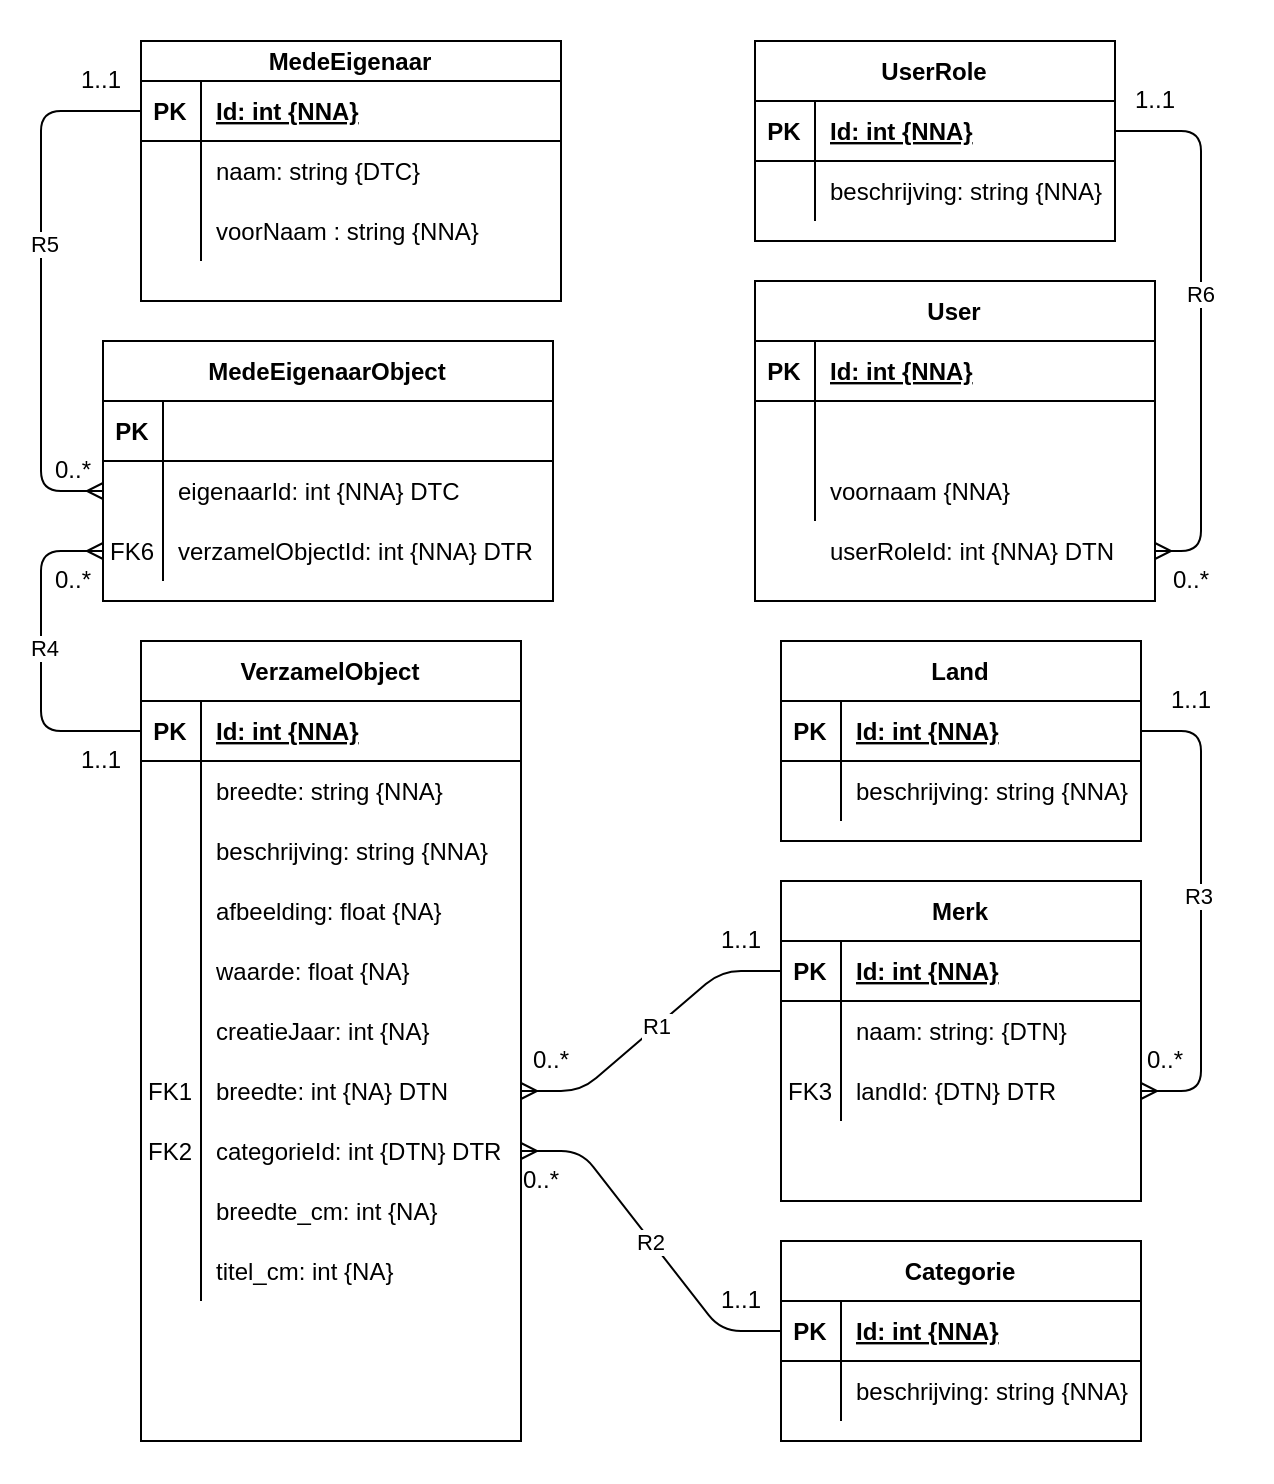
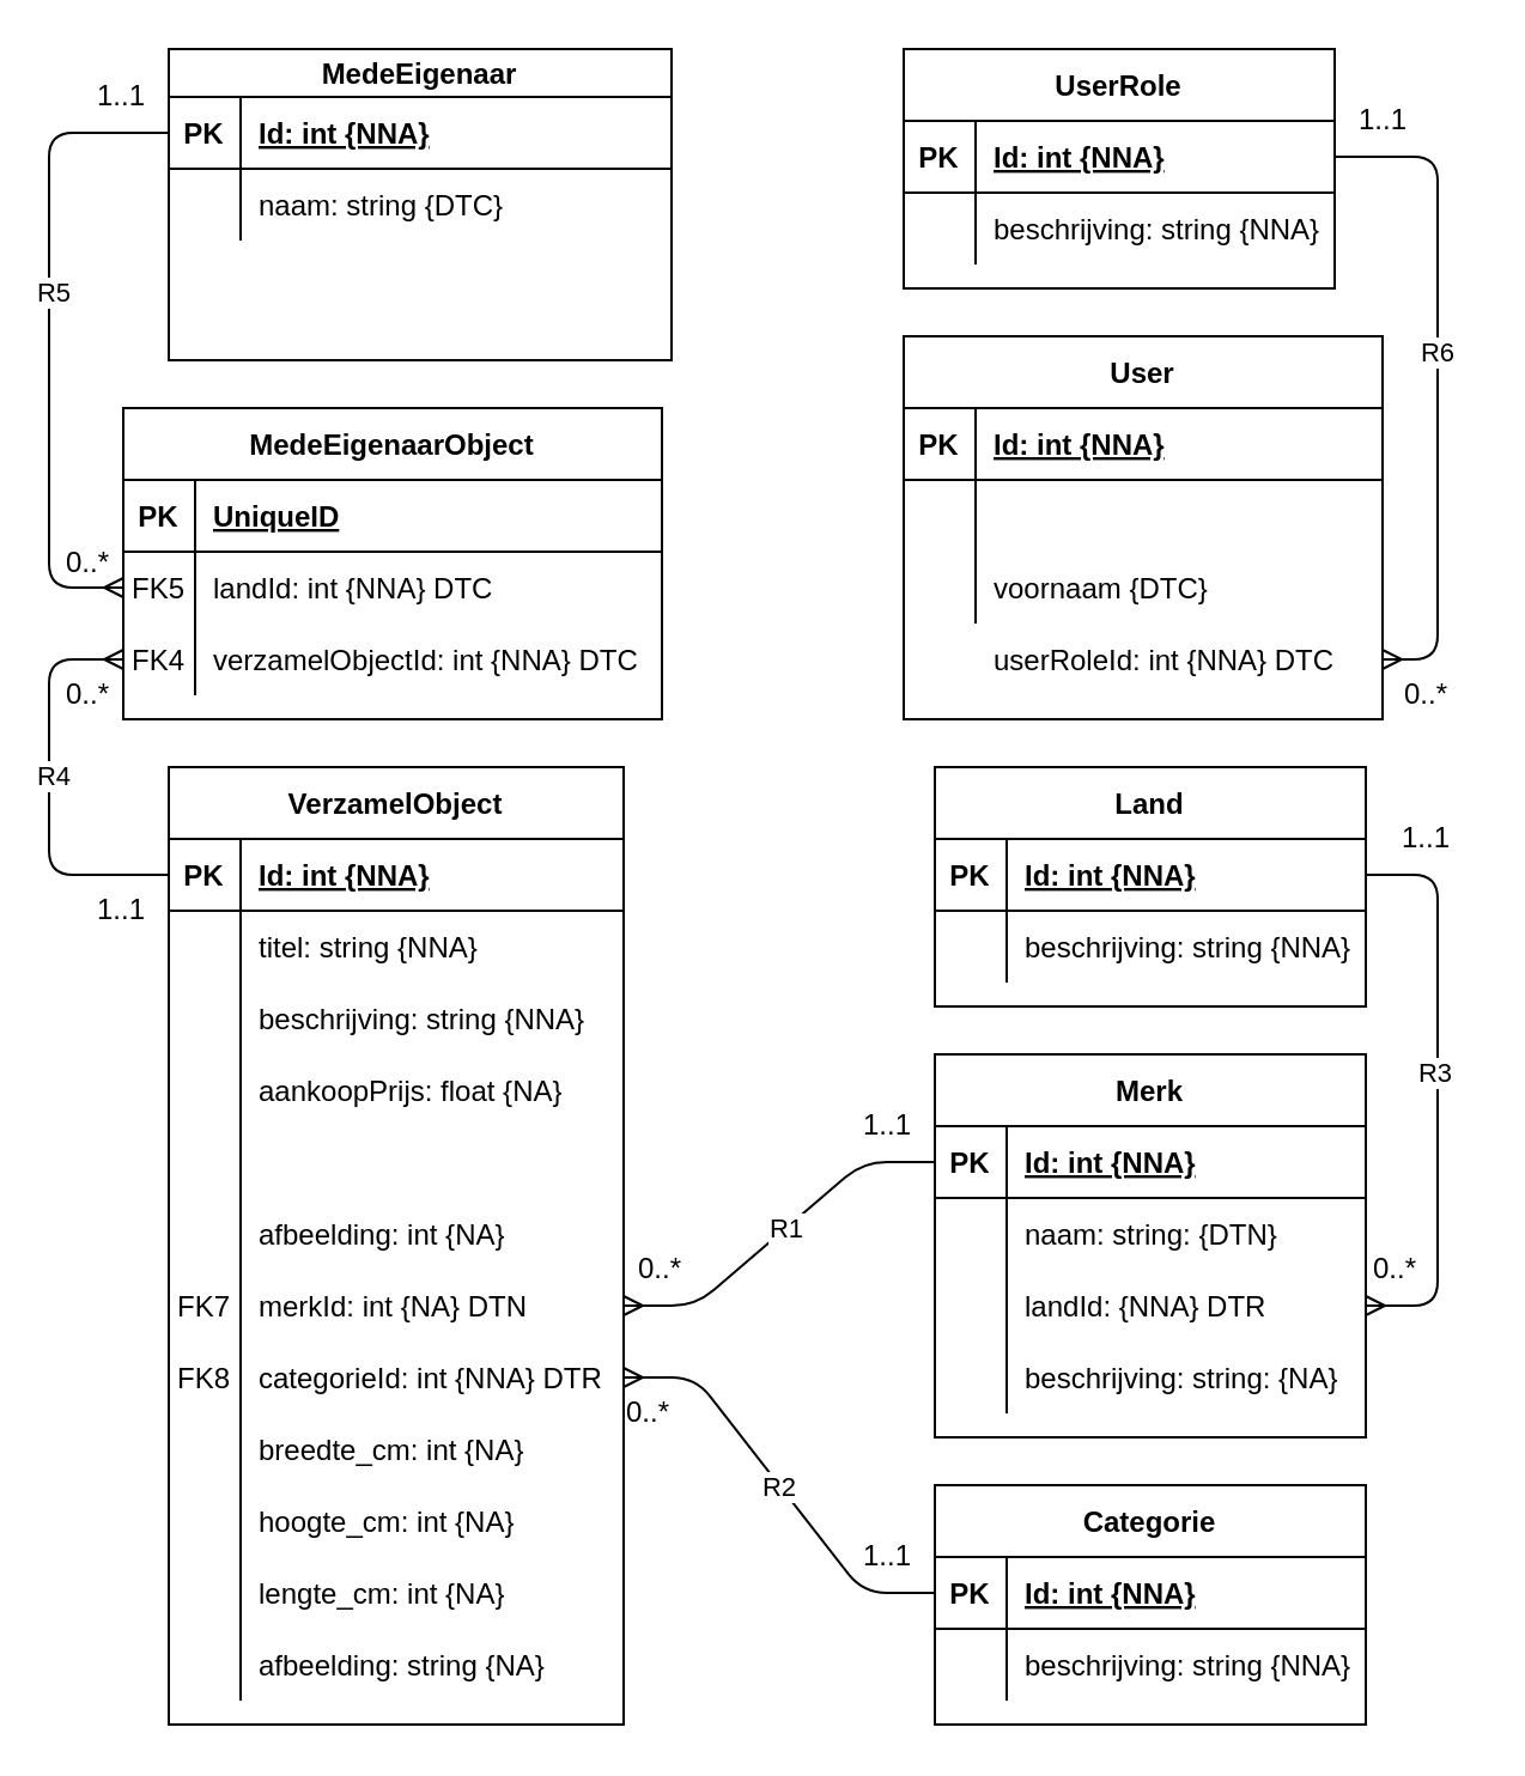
- <mxCell id="55" value="voorNaam : string {NNA}" style="shape=partialRectangle;connectable=0;fillColor=none;top=0;left=0;bottom=0;right=0;align=left;spacingLeft=6;overflow=hidden;" parent="53" vertex="1"><mxGeometry x="30" width="180" height="30" as="geometry" /></mxCell>
+ <mxCell id="59" value="UniqueID" style="shape=partialRectangle;connectable=0;fillColor=none;top=0;left=0;bottom=0;right=0;align=left;spacingLeft=6;fontStyle=5;overflow=hidden;" parent="57" vertex="1"><mxGeometry x="30" width="195" height="30" as="geometry" /></mxCell>
+ <mxCell id="61" value="FK5" style="shape=partialRectangle;connectable=0;fillColor=none;top=0;left=0;bottom=0;right=0;editable=1;overflow=hidden;" parent="60" vertex="1"><mxGeometry width="30" height="30" as="geometry" /></mxCell>
- <mxCell id="62" value="eigenaarId: int {NNA} DTC" style="shape=partialRectangle;connectable=0;fillColor=none;top=0;left=0;bottom=0;right=0;align=left;spacingLeft=6;overflow=hidden;" parent="60" vertex="1"><mxGeometry x="30" width="195" height="30" as="geometry" /></mxCell>
+ <mxCell id="62" value="landId: int {NNA} DTC" style="shape=partialRectangle;connectable=0;fillColor=none;top=0;left=0;bottom=0;right=0;align=left;spacingLeft=6;overflow=hidden;" parent="60" vertex="1"><mxGeometry x="30" width="195" height="30" as="geometry" /></mxCell>
- <mxCell id="110" value="voornaam {NNA}" style="shape=partialRectangle;connectable=0;fillColor=none;top=0;left=0;bottom=0;right=0;align=left;spacingLeft=6;overflow=hidden;" parent="108" vertex="1"><mxGeometry x="30" width="170" height="30" as="geometry" /></mxCell>
+ <mxCell id="110" value="voornaam {DTC}" style="shape=partialRectangle;connectable=0;fillColor=none;top=0;left=0;bottom=0;right=0;align=left;spacingLeft=6;overflow=hidden;" parent="108" vertex="1"><mxGeometry x="30" width="170" height="30" as="geometry" /></mxCell>
- <mxCell id="64" value="FK6" style="shape=partialRectangle;connectable=0;fillColor=none;top=0;left=0;bottom=0;right=0;editable=1;overflow=hidden;" parent="63" vertex="1"><mxGeometry width="30" height="30" as="geometry" /></mxCell>
+ <mxCell id="64" value="FK4" style="shape=partialRectangle;connectable=0;fillColor=none;top=0;left=0;bottom=0;right=0;editable=1;overflow=hidden;" parent="63" vertex="1"><mxGeometry width="30" height="30" as="geometry" /></mxCell>
- <mxCell id="65" value="verzamelObjectId: int {NNA} DTR" style="shape=partialRectangle;connectable=0;fillColor=none;top=0;left=0;bottom=0;right=0;align=left;spacingLeft=6;overflow=hidden;" parent="63" vertex="1"><mxGeometry x="30" width="195" height="30" as="geometry" /></mxCell>
+ <mxCell id="65" value="verzamelObjectId: int {NNA} DTC" style="shape=partialRectangle;connectable=0;fillColor=none;top=0;left=0;bottom=0;right=0;align=left;spacingLeft=6;overflow=hidden;" parent="63" vertex="1"><mxGeometry x="30" width="195" height="30" as="geometry" /></mxCell>
- <mxCell id="112" value="userRoleId: int {NNA} DTN" style="shape=partialRectangle;connectable=0;fillColor=none;top=0;left=0;bottom=0;right=0;align=left;spacingLeft=6;overflow=hidden;" parent="111" vertex="1"><mxGeometry x="30" width="170" height="30" as="geometry" /></mxCell>
+ <mxCell id="112" value="userRoleId: int {NNA} DTC" style="shape=partialRectangle;connectable=0;fillColor=none;top=0;left=0;bottom=0;right=0;align=left;spacingLeft=6;overflow=hidden;" parent="111" vertex="1"><mxGeometry x="30" width="170" height="30" as="geometry" /></mxCell>
- <mxCell id="8" value="breedte: string {NNA}" style="shape=partialRectangle;connectable=0;fillColor=none;top=0;left=0;bottom=0;right=0;align=left;spacingLeft=6;overflow=hidden;" parent="6" vertex="1"><mxGeometry x="30" width="160" height="30" as="geometry" /></mxCell>
+ <mxCell id="8" value="titel: string {NNA}" style="shape=partialRectangle;connectable=0;fillColor=none;top=0;left=0;bottom=0;right=0;align=left;spacingLeft=6;overflow=hidden;" parent="6" vertex="1"><mxGeometry x="30" width="160" height="30" as="geometry" /></mxCell>
- <mxCell id="14" value="afbeelding: float {NA}" style="shape=partialRectangle;connectable=0;fillColor=none;top=0;left=0;bottom=0;right=0;align=left;spacingLeft=6;overflow=hidden;" parent="12" vertex="1"><mxGeometry x="30" width="160" height="30" as="geometry" /></mxCell>
+ <mxCell id="14" value="aankoopPrijs: float {NA}" style="shape=partialRectangle;connectable=0;fillColor=none;top=0;left=0;bottom=0;right=0;align=left;spacingLeft=6;overflow=hidden;" parent="12" vertex="1"><mxGeometry x="30" width="160" height="30" as="geometry" /></mxCell>
- <mxCell id="17" value="waarde: float {NA}" style="shape=partialRectangle;connectable=0;fillColor=none;top=0;left=0;bottom=0;right=0;align=left;spacingLeft=6;overflow=hidden;" parent="15" vertex="1"><mxGeometry x="30" width="160" height="30" as="geometry" /></mxCell>
- <mxCell id="20" value="creatieJaar: int {NA}" style="shape=partialRectangle;connectable=0;fillColor=none;top=0;left=0;bottom=0;right=0;align=left;spacingLeft=6;overflow=hidden;" parent="18" vertex="1"><mxGeometry x="30" width="160" height="30" as="geometry" /></mxCell>
+ <mxCell id="20" value="afbeelding: int {NA}" style="shape=partialRectangle;connectable=0;fillColor=none;top=0;left=0;bottom=0;right=0;align=left;spacingLeft=6;overflow=hidden;" parent="18" vertex="1"><mxGeometry x="30" width="160" height="30" as="geometry" /></mxCell>
- <mxCell id="74" value="FK3" style="shape=partialRectangle;connectable=0;fillColor=none;top=0;left=0;bottom=0;right=0;editable=1;overflow=hidden;" parent="73" vertex="1"><mxGeometry width="30" height="30" as="geometry" /></mxCell>
- <mxCell id="22" value="FK1" style="shape=partialRectangle;connectable=0;fillColor=none;top=0;left=0;bottom=0;right=0;editable=1;overflow=hidden;" parent="21" vertex="1"><mxGeometry width="30" height="30" as="geometry" /></mxCell>
+ <mxCell id="22" value="FK7" style="shape=partialRectangle;connectable=0;fillColor=none;top=0;left=0;bottom=0;right=0;editable=1;overflow=hidden;" parent="21" vertex="1"><mxGeometry width="30" height="30" as="geometry" /></mxCell>
- <mxCell id="23" value="breedte: int {NA} DTN" style="shape=partialRectangle;connectable=0;fillColor=none;top=0;left=0;bottom=0;right=0;align=left;spacingLeft=6;overflow=hidden;" parent="21" vertex="1"><mxGeometry x="30" width="160" height="30" as="geometry" /></mxCell>
+ <mxCell id="23" value="merkId: int {NA} DTN" style="shape=partialRectangle;connectable=0;fillColor=none;top=0;left=0;bottom=0;right=0;align=left;spacingLeft=6;overflow=hidden;" parent="21" vertex="1"><mxGeometry x="30" width="160" height="30" as="geometry" /></mxCell>
- <mxCell id="75" value="landId: {DTN} DTR" style="shape=partialRectangle;connectable=0;fillColor=none;top=0;left=0;bottom=0;right=0;align=left;spacingLeft=6;overflow=hidden;" parent="73" vertex="1"><mxGeometry x="30" width="150" height="30" as="geometry" /></mxCell>
+ <mxCell id="75" value="landId: {NNA} DTR" style="shape=partialRectangle;connectable=0;fillColor=none;top=0;left=0;bottom=0;right=0;align=left;spacingLeft=6;overflow=hidden;" parent="73" vertex="1"><mxGeometry x="30" width="150" height="30" as="geometry" /></mxCell>
+ <mxCell id="78" value="beschrijving: string: {NA}" style="shape=partialRectangle;connectable=0;fillColor=none;top=0;left=0;bottom=0;right=0;align=left;spacingLeft=6;overflow=hidden;" parent="76" vertex="1"><mxGeometry x="30" width="150" height="30" as="geometry" /></mxCell>
- <mxCell id="25" value="FK2" style="shape=partialRectangle;connectable=0;fillColor=none;top=0;left=0;bottom=0;right=0;editable=1;overflow=hidden;" parent="24" vertex="1"><mxGeometry width="30" height="30" as="geometry" /></mxCell>
+ <mxCell id="25" value="FK8" style="shape=partialRectangle;connectable=0;fillColor=none;top=0;left=0;bottom=0;right=0;editable=1;overflow=hidden;" parent="24" vertex="1"><mxGeometry width="30" height="30" as="geometry" /></mxCell>
- <mxCell id="26" value="categorieId: int {DTN} DTR" style="shape=partialRectangle;connectable=0;fillColor=none;top=0;left=0;bottom=0;right=0;align=left;spacingLeft=6;overflow=hidden;" parent="24" vertex="1"><mxGeometry x="30" width="160" height="30" as="geometry" /></mxCell>
+ <mxCell id="26" value="categorieId: int {NNA} DTR" style="shape=partialRectangle;connectable=0;fillColor=none;top=0;left=0;bottom=0;right=0;align=left;spacingLeft=6;overflow=hidden;" parent="24" vertex="1"><mxGeometry x="30" width="160" height="30" as="geometry" /></mxCell>
- <mxCell id="32" value="titel_cm: int {NA}" style="shape=partialRectangle;connectable=0;fillColor=none;top=0;left=0;bottom=0;right=0;align=left;spacingLeft=6;overflow=hidden;" parent="30" vertex="1"><mxGeometry x="30" width="160" height="30" as="geometry" /></mxCell>
+ <mxCell id="32" value="hoogte_cm: int {NA}" style="shape=partialRectangle;connectable=0;fillColor=none;top=0;left=0;bottom=0;right=0;align=left;spacingLeft=6;overflow=hidden;" parent="30" vertex="1"><mxGeometry x="30" width="160" height="30" as="geometry" /></mxCell>
+ <mxCell id="35" value="lengte_cm: int {NA}" style="shape=partialRectangle;connectable=0;fillColor=none;top=0;left=0;bottom=0;right=0;align=left;spacingLeft=6;overflow=hidden;" parent="33" vertex="1"><mxGeometry x="30" width="160" height="30" as="geometry" /></mxCell>
+ <mxCell id="38" value="afbeelding: string {NA}" style="shape=partialRectangle;connectable=0;fillColor=none;top=0;left=0;bottom=0;right=0;align=left;spacingLeft=6;overflow=hidden;" vertex="1" parent="36"><mxGeometry x="30" width="160" height="30" as="geometry" /></mxCell>
